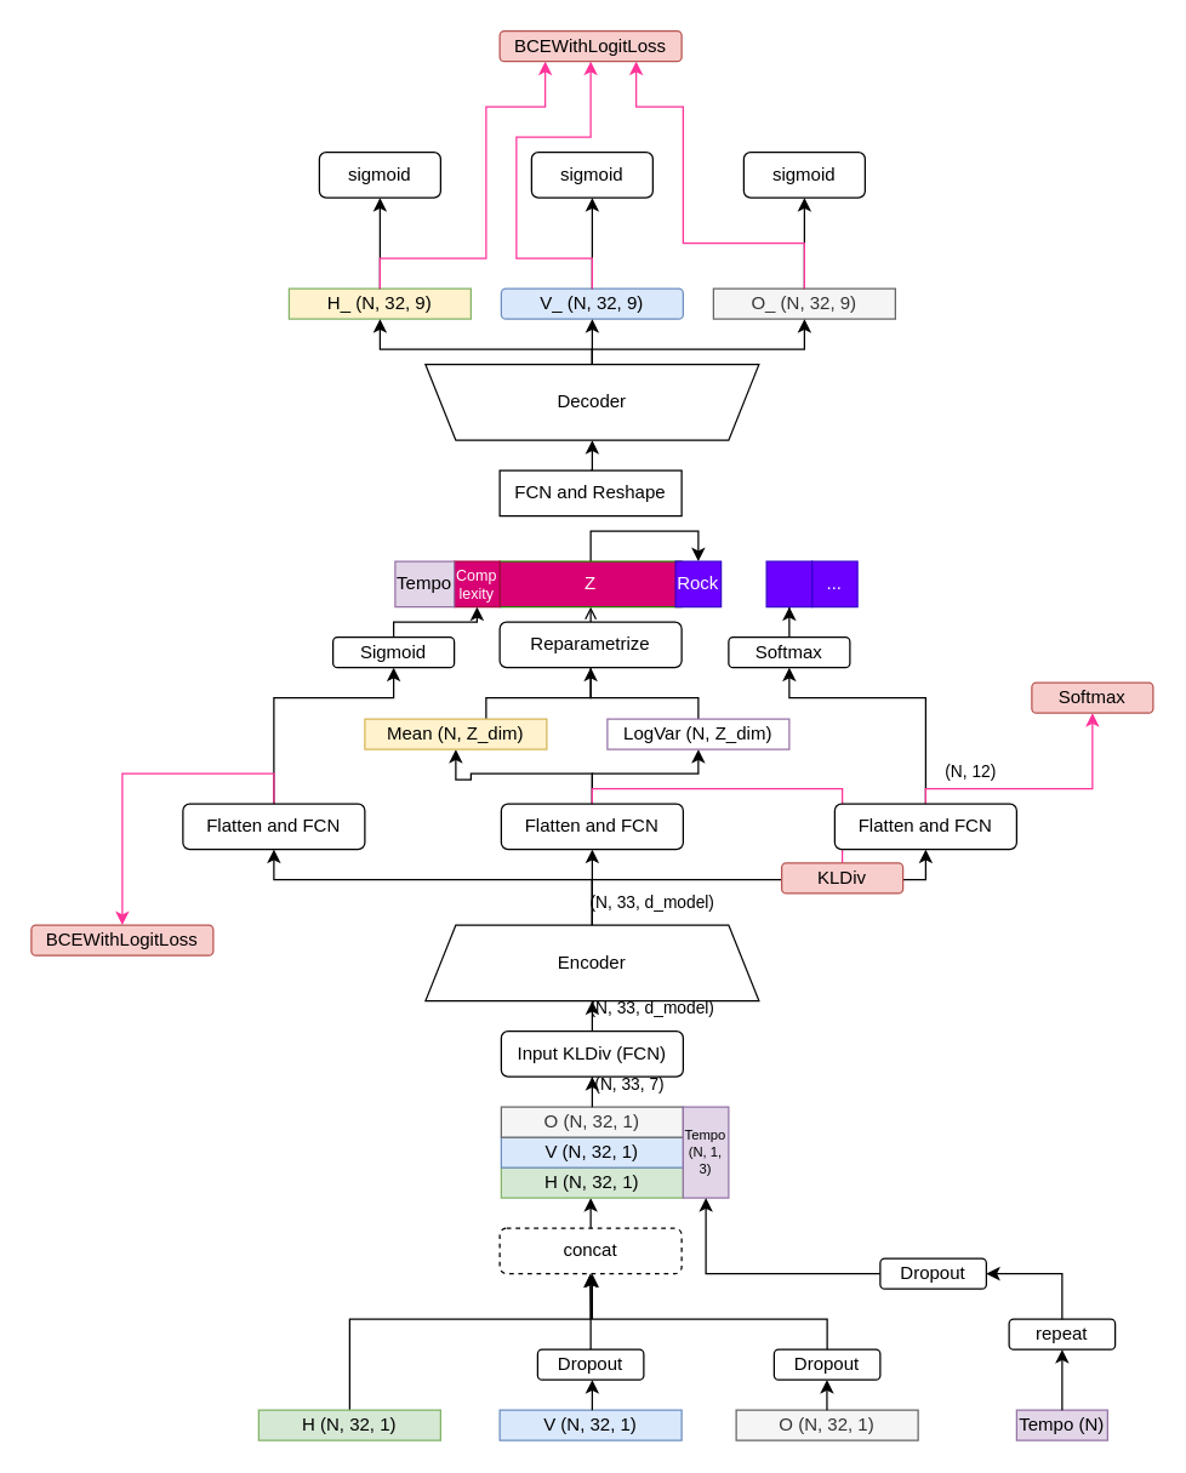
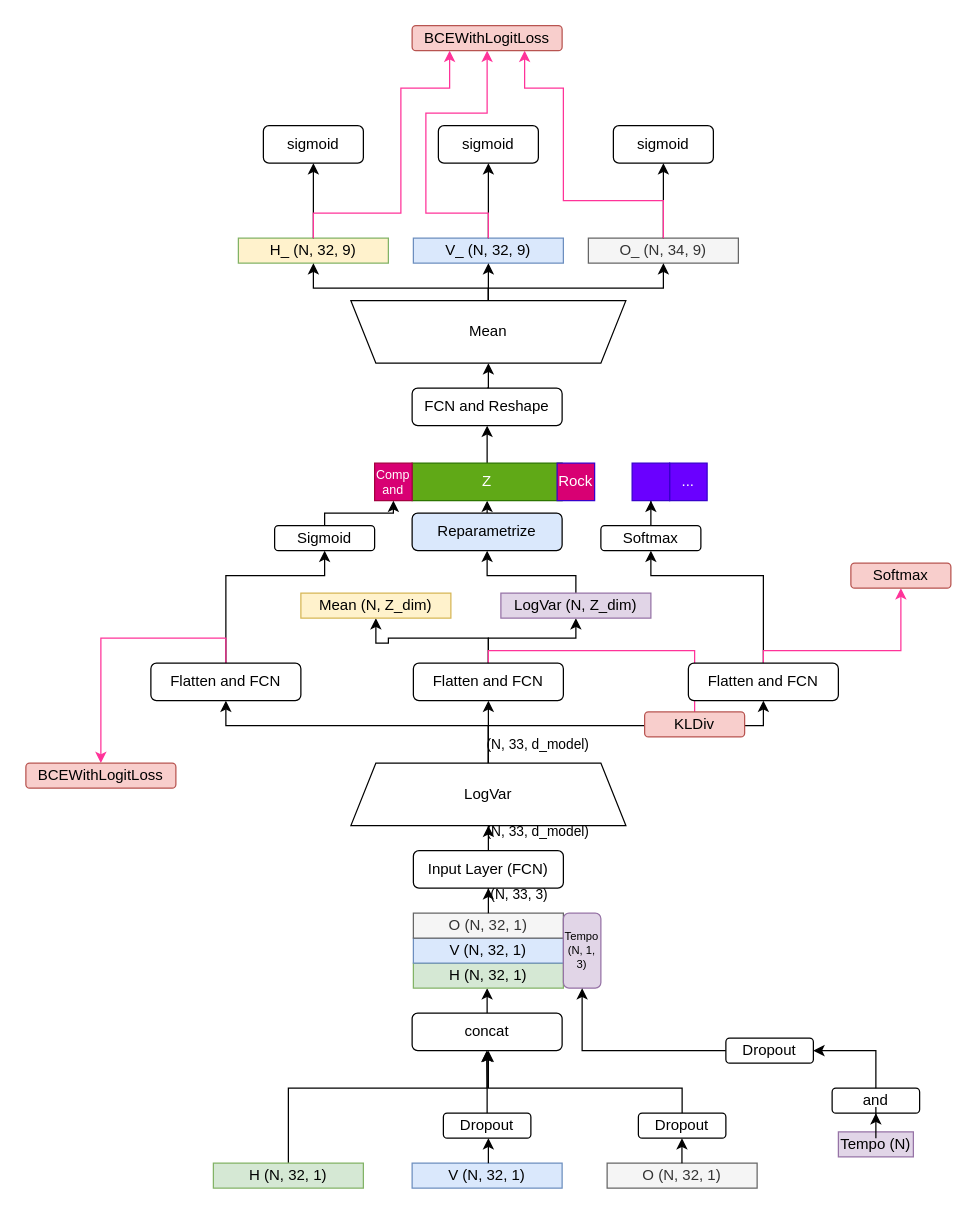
- <mxCell id="54" value="V_ (N, 32, 9)" style="whiteSpace=wrap;html=1;fillColor=#dae8fc;strokeColor=#6c8ebf;container=0;rounded=1;" parent="51" vertex="1"><mxGeometry x="140" width="120" height="20" as="geometry" /></mxCell>
+ <mxCell id="54" value="V_ (N, 32, 9)" style="rounded=0;whiteSpace=wrap;html=1;fillColor=#dae8fc;strokeColor=#6c8ebf;container=0;" parent="51" vertex="1"><mxGeometry x="140" width="120" height="20" as="geometry" /></mxCell>
- <mxCell id="53" value="O_ (N, 32, 9)" style="rounded=0;whiteSpace=wrap;html=1;fillColor=#f5f5f5;fontColor=#333333;strokeColor=#666666;container=0;" parent="51" vertex="1"><mxGeometry x="280" width="120" height="20" as="geometry" /></mxCell>
+ <mxCell id="53" value="O_ (N, 34, 9)" style="rounded=0;whiteSpace=wrap;html=1;fillColor=#f5f5f5;fontColor=#333333;strokeColor=#666666;container=0;" parent="51" vertex="1"><mxGeometry x="280" width="120" height="20" as="geometry" /></mxCell>
- <mxCell id="50" value="Decoder" style="text;html=1;strokeColor=none;fillColor=none;align=center;verticalAlign=middle;whiteSpace=wrap;rounded=0;" parent="48" vertex="1"><mxGeometry x="80" y="10" width="60" height="30" as="geometry" /></mxCell>
+ <mxCell id="50" value="Mean" style="text;html=1;strokeColor=none;fillColor=none;align=center;verticalAlign=middle;whiteSpace=wrap;rounded=0;" parent="48" vertex="1"><mxGeometry x="80" y="10" width="60" height="30" as="geometry" /></mxCell>
- <mxCell id="41" value="FCN and Reshape" style="whiteSpace=wrap;html=1;rounded=0;" parent="1" vertex="1"><mxGeometry x="329" y="310" width="120" height="30" as="geometry" /></mxCell>
+ <mxCell id="41" value="FCN and Reshape" style="rounded=1;whiteSpace=wrap;html=1;" parent="1" vertex="1"><mxGeometry x="329" y="310" width="120" height="30" as="geometry" /></mxCell>
- <mxCell id="38" style="edgeStyle=orthogonalEdgeStyle;rounded=0;orthogonalLoop=1;jettySize=auto;html=1;" parent="1" source="39" target="66" edge="1"><mxGeometry relative="1" as="geometry" /></mxCell>
+ <mxCell id="38" style="edgeStyle=orthogonalEdgeStyle;rounded=0;orthogonalLoop=1;jettySize=auto;html=1;" parent="1" source="39" target="41" edge="1"><mxGeometry relative="1" as="geometry" /></mxCell>
- <mxCell id="87" value="Tempo" style="rounded=0;whiteSpace=wrap;html=1;fillColor=#e1d5e7;strokeColor=#9673a6;" vertex="1" parent="1"><mxGeometry x="260" y="370" width="39" height="30" as="geometry" /></mxCell>
- <mxCell id="47" value="Comp&lt;br style=&quot;font-size: 10px;&quot;&gt;lexity" style="rounded=0;whiteSpace=wrap;html=1;fontSize=10;fillColor=#d80073;fontColor=#ffffff;strokeColor=#A50040;" parent="1" vertex="1"><mxGeometry x="299" y="370" width="30" height="30" as="geometry" /></mxCell>
+ <mxCell id="47" value="Comp&lt;br style=&quot;font-size: 10px;&quot;&gt;and" style="rounded=0;whiteSpace=wrap;html=1;fontSize=10;fillColor=#d80073;fontColor=#ffffff;strokeColor=#A50040;" parent="1" vertex="1"><mxGeometry x="299" y="370" width="30" height="30" as="geometry" /></mxCell>
- <mxCell id="39" value="Z" style="rounded=0;whiteSpace=wrap;html=1;fillColor=#d80073;strokeColor=#2D7600;fontColor=#ffffff;" parent="1" vertex="1"><mxGeometry x="329" y="370" width="120" height="30" as="geometry" /></mxCell>
+ <mxCell id="39" value="Z" style="rounded=0;whiteSpace=wrap;html=1;fillColor=#60a917;strokeColor=#2D7600;fontColor=#ffffff;" parent="1" vertex="1"><mxGeometry x="329" y="370" width="120" height="30" as="geometry" /></mxCell>
- <mxCell id="66" value="Rock" style="rounded=0;whiteSpace=wrap;html=1;fillColor=#6a00ff;fontColor=#ffffff;strokeColor=#3700CC;" parent="65" vertex="1"><mxGeometry width="30" height="30" as="geometry" /></mxCell>
+ <mxCell id="66" value="Rock" style="rounded=0;whiteSpace=wrap;html=1;fillColor=#d80073;fontColor=#ffffff;strokeColor=#3700CC;" parent="65" vertex="1"><mxGeometry width="30" height="30" as="geometry" /></mxCell>
- <mxCell id="36" style="edgeStyle=orthogonalEdgeStyle;rounded=0;orthogonalLoop=1;jettySize=auto;html=1;exitX=0.5;exitY=0;exitDx=0;exitDy=0;entryX=0.5;entryY=1;entryDx=0;entryDy=0;endArrow=open;" parent="1" source="37" target="39" edge="1"><mxGeometry relative="1" as="geometry" /></mxCell>
+ <mxCell id="36" style="edgeStyle=orthogonalEdgeStyle;rounded=0;orthogonalLoop=1;jettySize=auto;html=1;exitX=0.5;exitY=0;exitDx=0;exitDy=0;entryX=0.5;entryY=1;entryDx=0;entryDy=0;" parent="1" source="37" target="39" edge="1"><mxGeometry relative="1" as="geometry" /></mxCell>
- <mxCell id="37" value="Reparametrize" style="rounded=1;whiteSpace=wrap;html=1;" parent="1" vertex="1"><mxGeometry x="329" y="410" width="120" height="30" as="geometry" /></mxCell>
+ <mxCell id="37" value="Reparametrize" style="rounded=1;whiteSpace=wrap;html=1;fillColor=#dae8fc;" parent="1" vertex="1"><mxGeometry x="329" y="410" width="120" height="30" as="geometry" /></mxCell>
- <mxCell id="32" style="edgeStyle=orthogonalEdgeStyle;rounded=0;orthogonalLoop=1;jettySize=auto;html=1;entryX=0.5;entryY=1;entryDx=0;entryDy=0;" parent="1" source="33" target="37" edge="1"><mxGeometry relative="1" as="geometry"><Array as="points"><mxPoint x="320" y="460" /><mxPoint x="389" y="460" /></Array></mxGeometry></mxCell>
- <mxCell id="34" style="edgeStyle=orthogonalEdgeStyle;rounded=0;orthogonalLoop=1;jettySize=auto;html=1;entryX=0.5;entryY=1;entryDx=0;entryDy=0;endArrow=none;" parent="1" source="35" target="37" edge="1"><mxGeometry relative="1" as="geometry"><Array as="points"><mxPoint x="460" y="460" /><mxPoint x="389" y="460" /></Array></mxGeometry></mxCell>
+ <mxCell id="34" style="edgeStyle=orthogonalEdgeStyle;rounded=0;orthogonalLoop=1;jettySize=auto;html=1;entryX=0.5;entryY=1;entryDx=0;entryDy=0;" parent="1" source="35" target="37" edge="1"><mxGeometry relative="1" as="geometry"><Array as="points"><mxPoint x="460" y="460" /><mxPoint x="389" y="460" /></Array></mxGeometry></mxCell>
- <mxCell id="35" value="LogVar (N, Z_dim)" style="rounded=0;whiteSpace=wrap;html=1;fillColor=#ffffff;strokeColor=#9673a6;" parent="1" vertex="1"><mxGeometry x="400" y="474" width="120" height="20" as="geometry" /></mxCell>
+ <mxCell id="35" value="LogVar (N, Z_dim)" style="rounded=0;whiteSpace=wrap;html=1;fillColor=#e1d5e7;strokeColor=#9673a6;" parent="1" vertex="1"><mxGeometry x="400" y="474" width="120" height="20" as="geometry" /></mxCell>
- <mxCell id="93" value="(N, 12)" style="text;html=1;strokeColor=none;fillColor=none;align=center;verticalAlign=middle;whiteSpace=wrap;rounded=0;fontSize=11;fontFamily=Helvetica;fontColor=default;" vertex="1" parent="1"><mxGeometry x="610" y="494" width="60" height="30" as="geometry" /></mxCell>
- <mxCell id="5" value="Encoder" style="shape=trapezoid;perimeter=trapezoidPerimeter;whiteSpace=wrap;html=1;fixedSize=1;" parent="1" vertex="1"><mxGeometry x="280" y="610" width="220" height="50" as="geometry" /></mxCell>
+ <mxCell id="5" value="LogVar" style="shape=trapezoid;perimeter=trapezoidPerimeter;whiteSpace=wrap;html=1;fixedSize=1;" parent="1" vertex="1"><mxGeometry x="280" y="610" width="220" height="50" as="geometry" /></mxCell>
- <mxCell id="26" value="Input KLDiv (FCN)" style="rounded=1;whiteSpace=wrap;html=1;" parent="1" vertex="1"><mxGeometry x="330" y="680" width="120" height="30" as="geometry" /></mxCell>
+ <mxCell id="26" value="Input Layer (FCN)" style="rounded=1;whiteSpace=wrap;html=1;" parent="1" vertex="1"><mxGeometry x="330" y="680" width="120" height="30" as="geometry" /></mxCell>
- <mxCell id="88" value="(N, 33, 7)" style="text;html=1;strokeColor=none;fillColor=none;align=center;verticalAlign=middle;whiteSpace=wrap;rounded=0;fontSize=11;fontFamily=Helvetica;fontColor=default;" vertex="1" parent="1"><mxGeometry x="385" y="700" width="60" height="30" as="geometry" /></mxCell>
+ <mxCell id="88" value="(N, 33, 3)" style="text;html=1;strokeColor=none;fillColor=none;align=center;verticalAlign=middle;whiteSpace=wrap;rounded=0;fontSize=11;fontFamily=Helvetica;fontColor=default;" vertex="1" parent="1"><mxGeometry x="385" y="700" width="60" height="30" as="geometry" /></mxCell>
- <mxCell id="81" value="Tempo (N, 1, 3)" style="rounded=0;whiteSpace=wrap;html=1;fillColor=#e1d5e7;strokeColor=#9673a6;fontSize=9;" vertex="1" parent="1"><mxGeometry x="450" y="730" width="30" height="60" as="geometry" /></mxCell>
+ <mxCell id="81" value="Tempo (N, 1, 3)" style="whiteSpace=wrap;html=1;fillColor=#e1d5e7;strokeColor=#9673a6;fontSize=9;rounded=1;" vertex="1" parent="1"><mxGeometry x="450" y="730" width="30" height="60" as="geometry" /></mxCell>
- <mxCell id="18" value="concat" style="rounded=1;whiteSpace=wrap;html=1;dashed=1;" parent="1" vertex="1"><mxGeometry x="329" y="810" width="120" height="30" as="geometry" /></mxCell>
+ <mxCell id="18" value="concat" style="rounded=1;whiteSpace=wrap;html=1;" parent="1" vertex="1"><mxGeometry x="329" y="810" width="120" height="30" as="geometry" /></mxCell>
- <mxCell id="85" value="repeat" style="rounded=1;whiteSpace=wrap;html=1;" vertex="1" parent="83"><mxGeometry width="70" height="20" as="geometry" /></mxCell>
+ <mxCell id="85" value="and" style="rounded=1;whiteSpace=wrap;html=1;" vertex="1" parent="83"><mxGeometry width="70" height="20" as="geometry" /></mxCell>
- <mxCell id="84" value="Tempo (N)" style="rounded=0;whiteSpace=wrap;html=1;fillColor=#e1d5e7;strokeColor=#9673a6;" vertex="1" parent="83"><mxGeometry x="5" y="60" width="60" height="20" as="geometry" /></mxCell>
+ <mxCell id="84" value="Tempo (N)" style="rounded=0;whiteSpace=wrap;html=1;fillColor=#e1d5e7;strokeColor=#9673a6;" vertex="1" parent="83"><mxGeometry x="5" y="35" width="60" height="20" as="geometry" /></mxCell>
